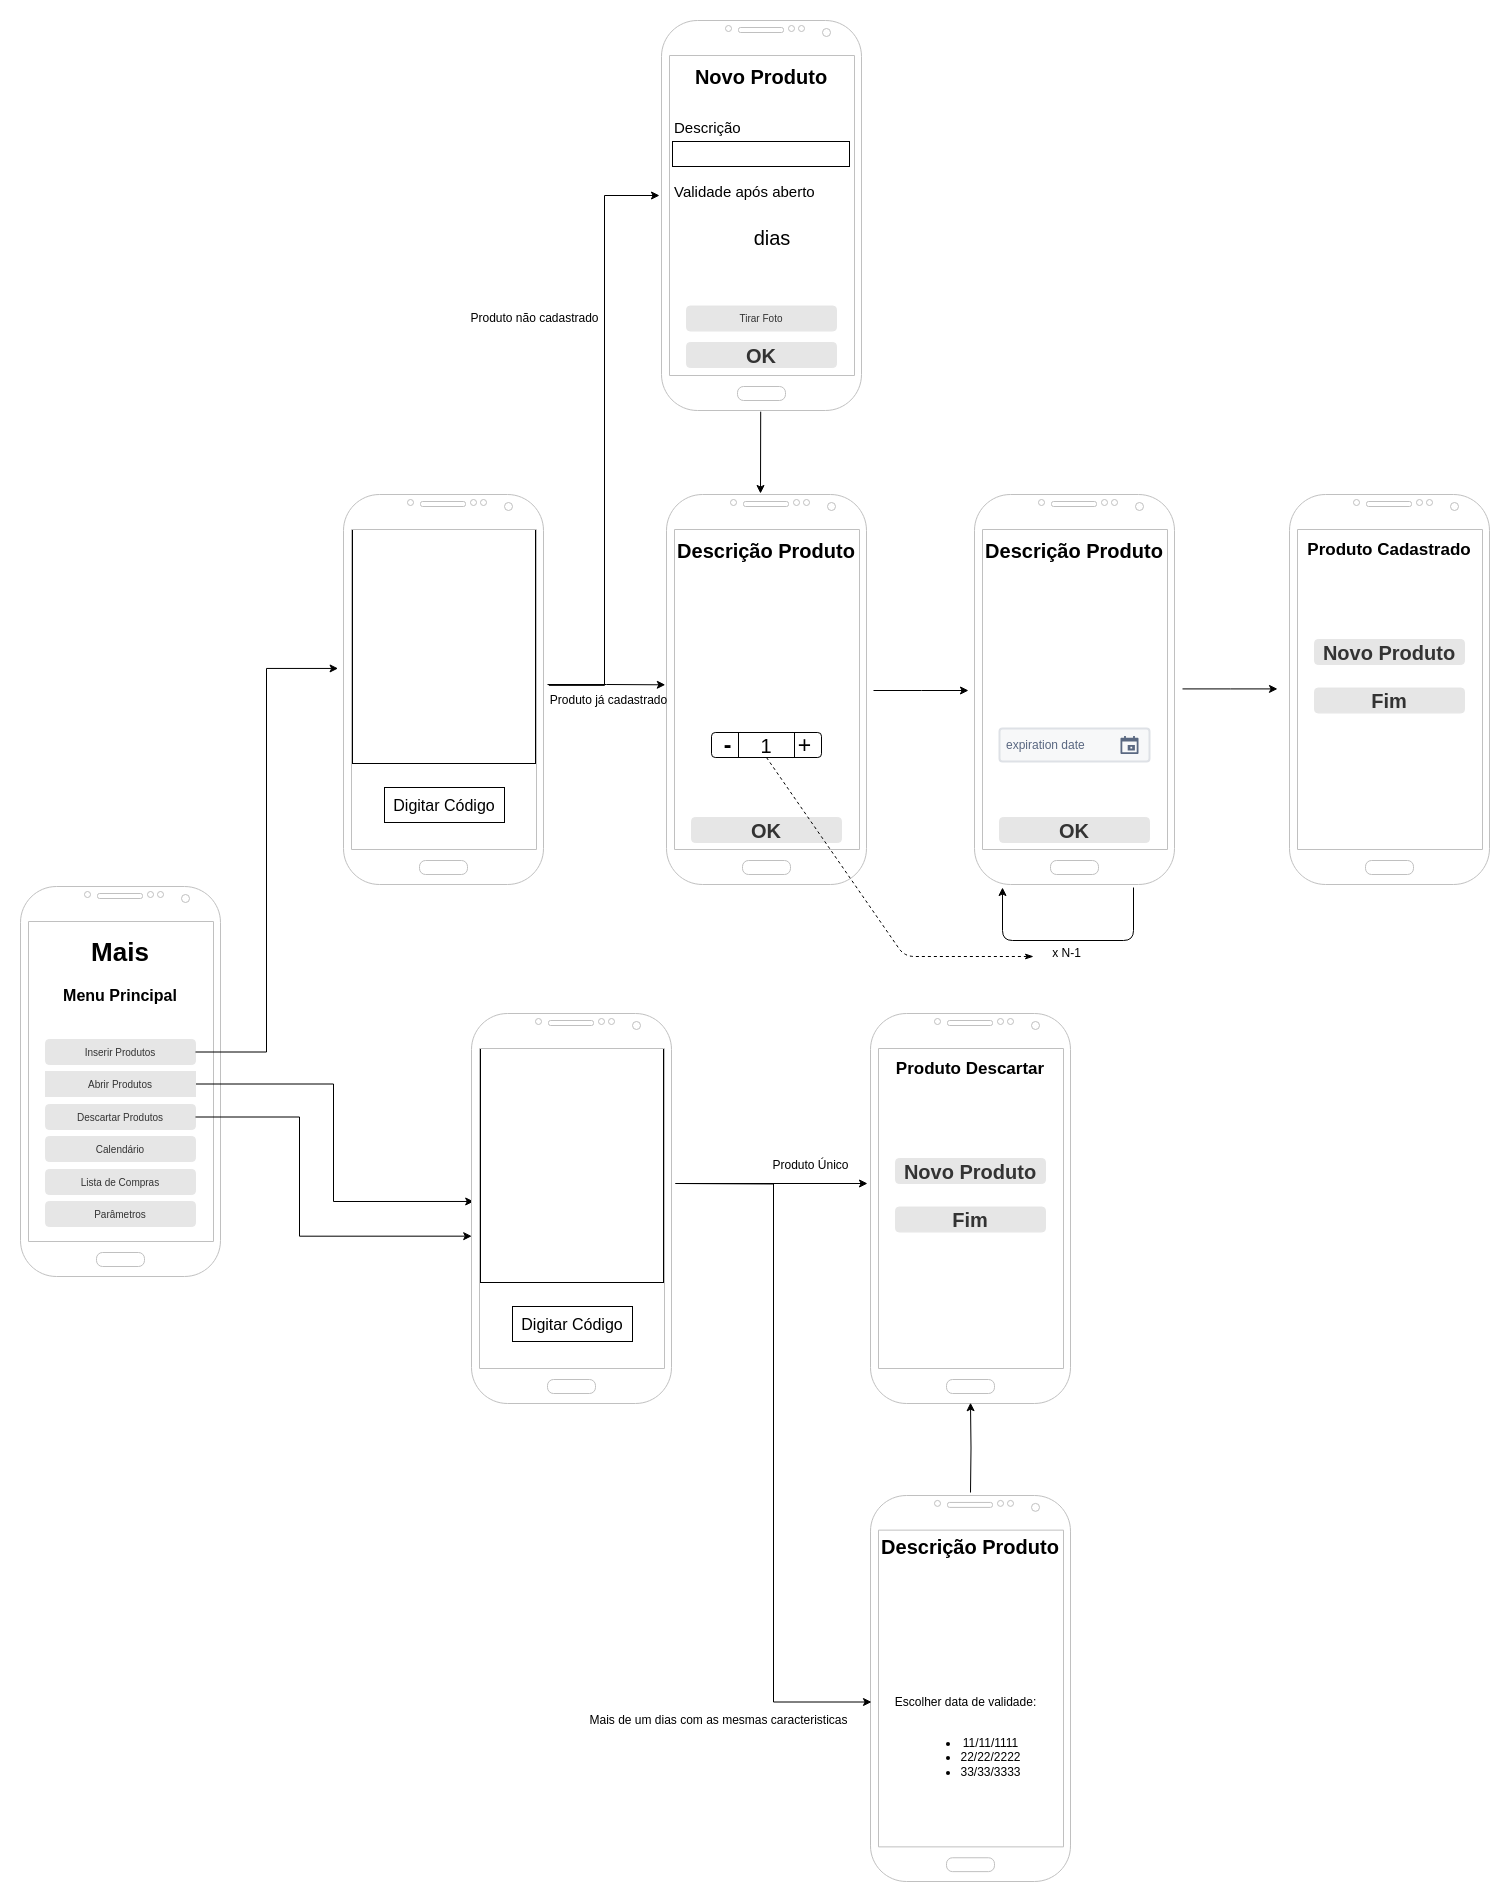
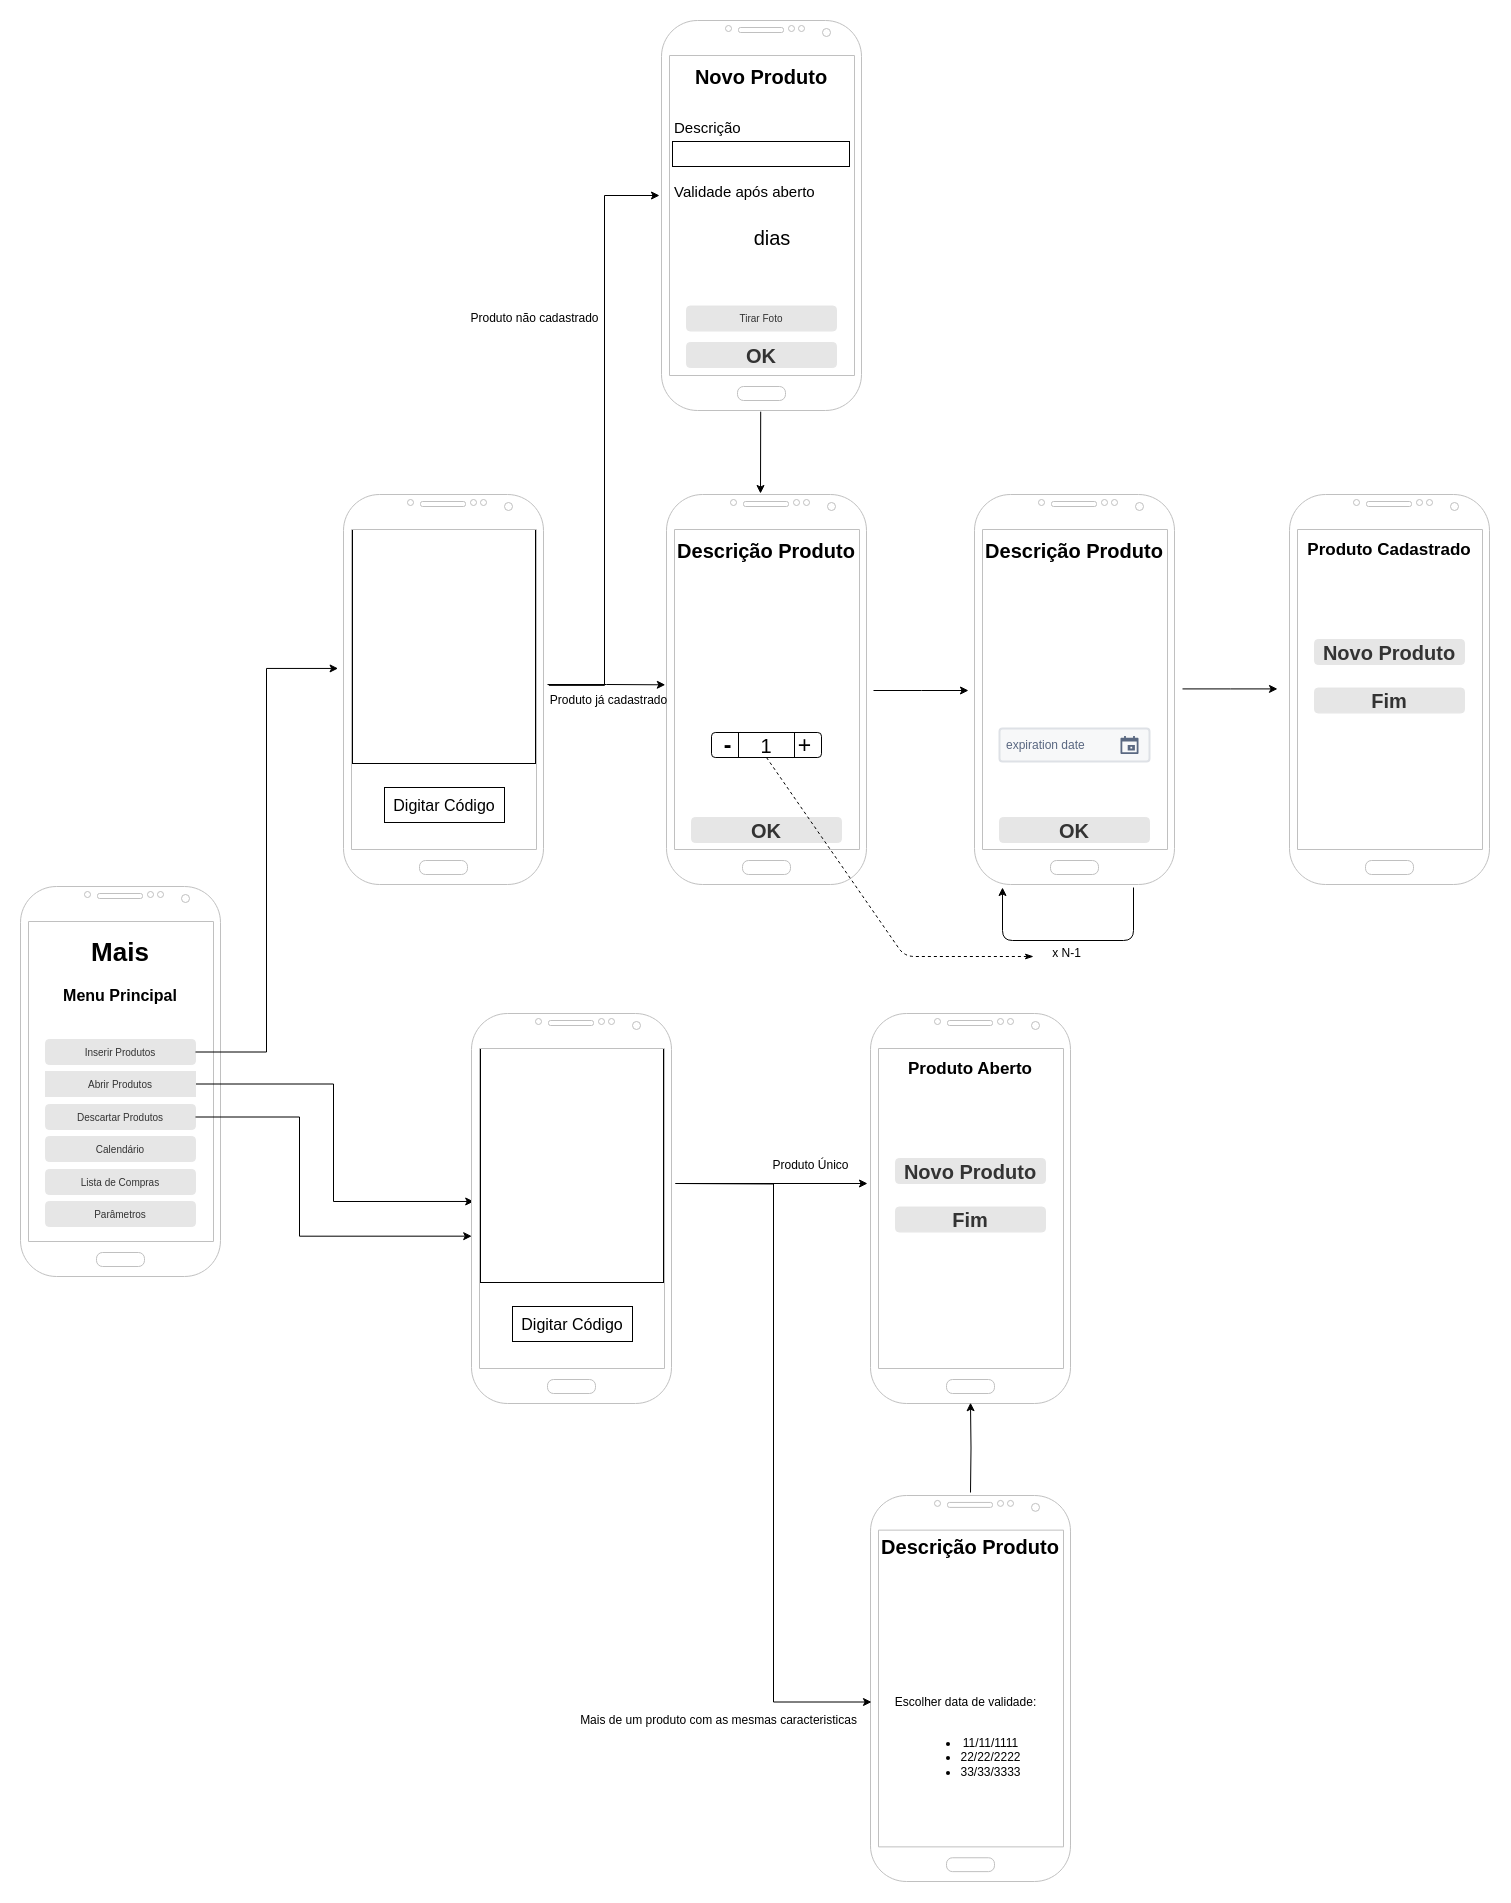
- <mxCell id="61" value="Produto Descartar" style="text;html=1;strokeColor=none;fillColor=none;align=center;verticalAlign=middle;whiteSpace=wrap;rounded=0;fontSize=17;fontStyle=1" vertex="1" parent="1"><mxGeometry x="878" y="1059" width="184" height="20" as="geometry" /></mxCell>
+ <mxCell id="61" value="Produto Aberto" style="text;html=1;strokeColor=none;fillColor=none;align=center;verticalAlign=middle;whiteSpace=wrap;rounded=0;fontSize=17;fontStyle=1" vertex="1" parent="1"><mxGeometry x="878" y="1059" width="184" height="20" as="geometry" /></mxCell>
- <mxCell id="66" value="Mais de um dias com as mesmas caracteristicas" style="text;html=1;align=center;verticalAlign=middle;resizable=0;points=[];autosize=1;" vertex="1" parent="1"><mxGeometry x="574" y="1711" width="287" height="18" as="geometry" /></mxCell>
+ <mxCell id="66" value="Mais de um produto com as mesmas caracteristicas" style="text;html=1;align=center;verticalAlign=middle;resizable=0;points=[];autosize=1;" vertex="1" parent="1"><mxGeometry x="574" y="1711" width="287" height="18" as="geometry" /></mxCell>
